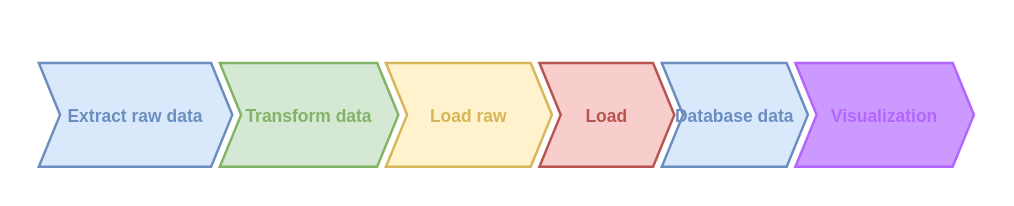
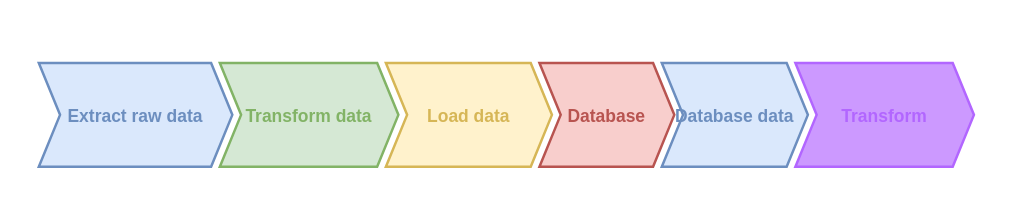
- <mxCell id="5" value="Load raw" style="shape=step;perimeter=stepPerimeter;strokeColor=#D6B656;fontFamily=Helvetica;fontSize=14;fontColor=#D6B656;fillColor=#fff2cc;fixedSize=1;size=17;fontStyle=1;strokeWidth=2;spacingTop=0;points=[];" vertex="1" parent="2"><mxGeometry x="288" y="30" width="133" height="83" as="geometry" /></mxCell>
+ <mxCell id="5" value="Load data" style="shape=step;perimeter=stepPerimeter;strokeColor=#D6B656;fontFamily=Helvetica;fontSize=14;fontColor=#D6B656;fillColor=#fff2cc;fixedSize=1;size=17;fontStyle=1;strokeWidth=2;spacingTop=0;points=[];" vertex="1" parent="2"><mxGeometry x="288" y="30" width="133" height="83" as="geometry" /></mxCell>
- <mxCell id="6" value="Load" style="shape=step;perimeter=stepPerimeter;strokeColor=#B85450;fontFamily=Helvetica;fontSize=14;fontColor=#B85450;fillColor=#f8cecc;fixedSize=1;size=17;fontStyle=1;strokeWidth=2;spacingTop=0;points=[];" parent="2" vertex="1"><mxGeometry x="411" y="30" width="108" height="83" as="geometry" /></mxCell>
+ <mxCell id="6" value="Database" style="shape=step;perimeter=stepPerimeter;strokeColor=#B85450;fontFamily=Helvetica;fontSize=14;fontColor=#B85450;fillColor=#f8cecc;fixedSize=1;size=17;fontStyle=1;strokeWidth=2;spacingTop=0;points=[];" parent="2" vertex="1"><mxGeometry x="411" y="30" width="108" height="83" as="geometry" /></mxCell>
- <mxCell id="8" value="Visualization" style="shape=step;perimeter=stepPerimeter;strokeColor=#B266FF;fontFamily=Helvetica;fontSize=14;fontColor=#B266FF;fillColor=#CC99FF;fixedSize=1;size=17;fontStyle=1;strokeWidth=2;spacingTop=0;points=[];" vertex="1" parent="2"><mxGeometry x="616" y="30" width="143" height="83" as="geometry" /></mxCell>
+ <mxCell id="8" value="Transform" style="shape=step;perimeter=stepPerimeter;strokeColor=#B266FF;fontFamily=Helvetica;fontSize=14;fontColor=#B266FF;fillColor=#CC99FF;fixedSize=1;size=17;fontStyle=1;strokeWidth=2;spacingTop=0;points=[];" vertex="1" parent="2"><mxGeometry x="616" y="30" width="143" height="83" as="geometry" /></mxCell>
